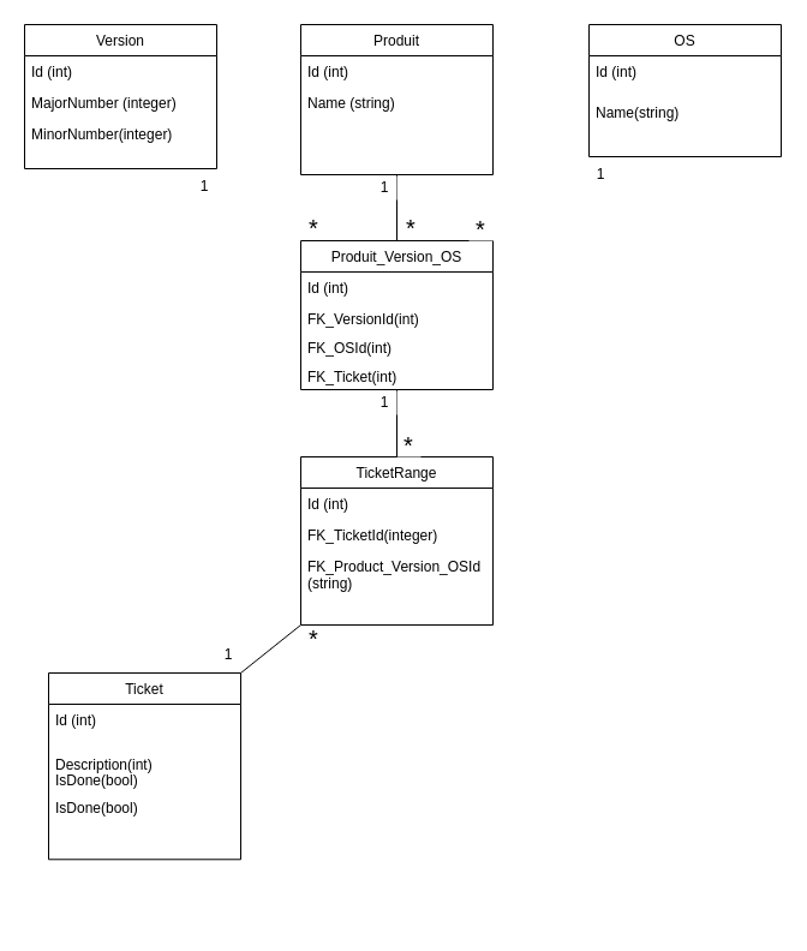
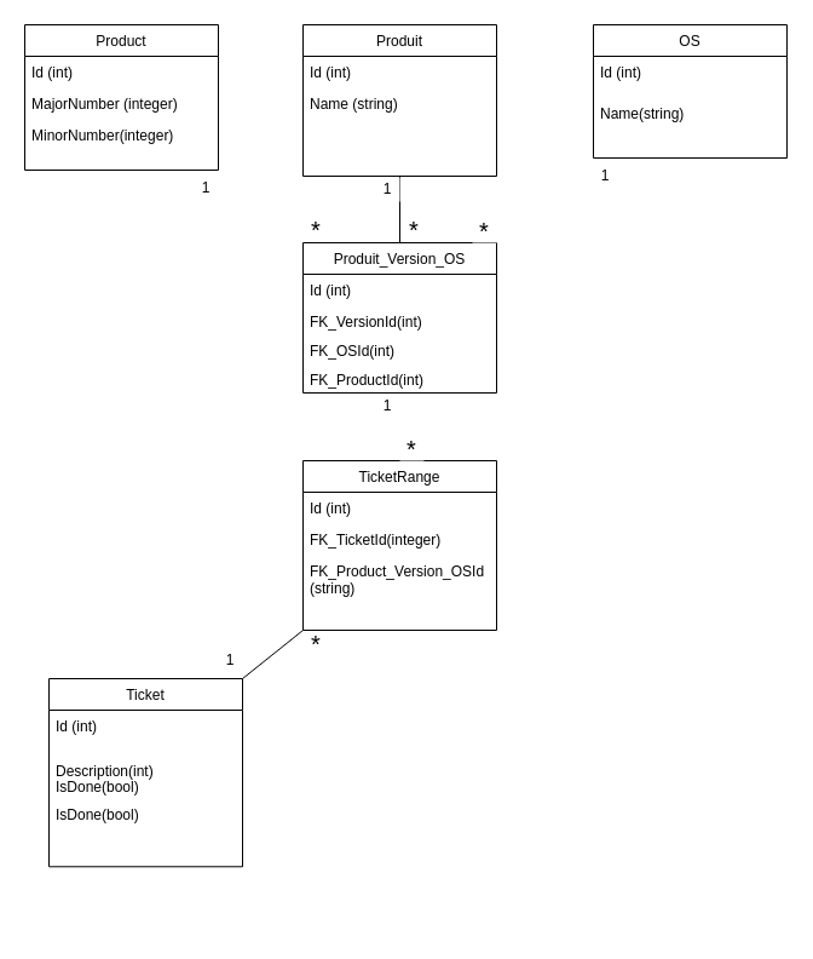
- <mxCell id="5" value="Version" style="swimlane;fontStyle=0;align=center;verticalAlign=top;childLayout=stackLayout;horizontal=1;startSize=26;horizontalStack=0;resizeParent=1;resizeLast=0;collapsible=1;marginBottom=0;rounded=0;shadow=0;strokeWidth=1;" parent="1" vertex="1"><mxGeometry x="20" y="20" width="160" height="120" as="geometry"><mxRectangle x="550" y="140" width="160" height="26" as="alternateBounds" /></mxGeometry></mxCell>
+ <mxCell id="5" value="Product" style="swimlane;fontStyle=0;align=center;verticalAlign=top;childLayout=stackLayout;horizontal=1;startSize=26;horizontalStack=0;resizeParent=1;resizeLast=0;collapsible=1;marginBottom=0;rounded=0;shadow=0;strokeWidth=1;" parent="1" vertex="1"><mxGeometry x="20" y="20" width="160" height="120" as="geometry"><mxRectangle x="550" y="140" width="160" height="26" as="alternateBounds" /></mxGeometry></mxCell>
- <mxCell id="26" value="FK_Ticket(int)" style="text;align=left;verticalAlign=top;spacingLeft=4;spacingRight=4;overflow=hidden;rotatable=0;points=[[0,0.5],[1,0.5]];portConstraint=eastwest;" parent="22" vertex="1"><mxGeometry y="100" width="160" height="24" as="geometry" /></mxCell>
+ <mxCell id="26" value="FK_ProductId(int)" style="text;align=left;verticalAlign=top;spacingLeft=4;spacingRight=4;overflow=hidden;rotatable=0;points=[[0,0.5],[1,0.5]];portConstraint=eastwest;" parent="22" vertex="1"><mxGeometry y="100" width="160" height="24" as="geometry" /></mxCell>
- <mxCell id="31" value="" style="endArrow=none;html=1;rounded=0;entryX=0.5;entryY=1;entryDx=0;entryDy=0;exitX=0.5;exitY=0;exitDx=0;exitDy=0;" edge="1" parent="1" source="12" target="22"><mxGeometry width="50" height="50" relative="1" as="geometry"><mxPoint x="360" y="380" as="sourcePoint" /><mxPoint x="410" y="330" as="targetPoint" /></mxGeometry></mxCell>
